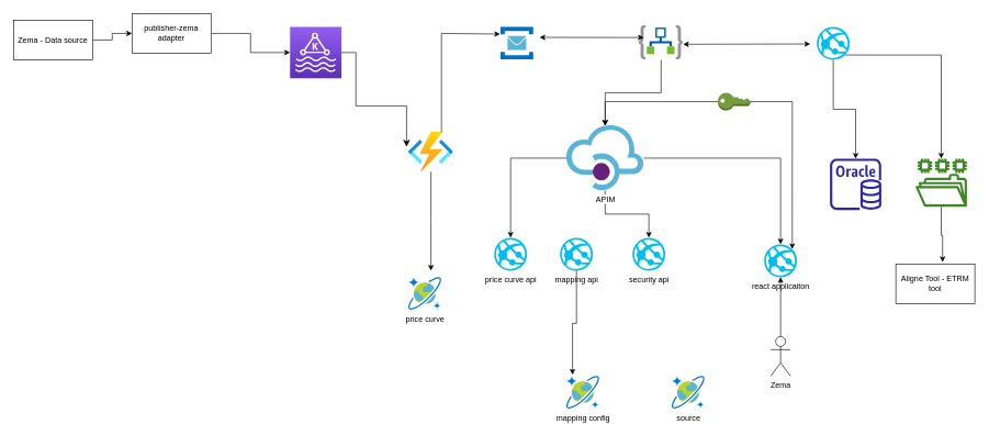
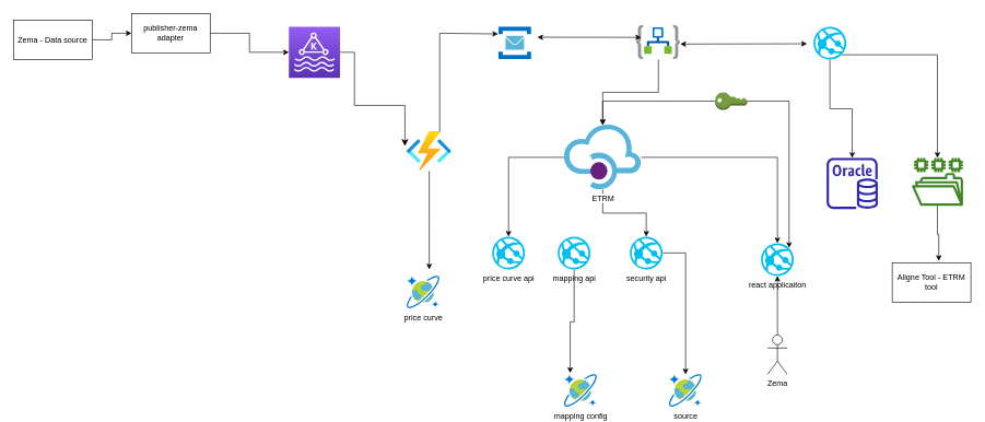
- <mxCell id="29" value="APIM&lt;br&gt;" style="image;sketch=0;aspect=fixed;html=1;points=[];align=center;fontSize=12;image=img/lib/mscae/API_Management.svg;" vertex="1" parent="1"><mxGeometry x="860" y="190" width="117.15" height="98.4" as="geometry" /></mxCell>
+ <mxCell id="29" value="ETRM&lt;br&gt;" style="image;sketch=0;aspect=fixed;html=1;points=[];align=center;fontSize=12;image=img/lib/mscae/API_Management.svg;" vertex="1" parent="1"><mxGeometry x="860" y="190" width="117.15" height="98.4" as="geometry" /></mxCell>
+ <mxCell id="30" style="edgeStyle=orthogonalEdgeStyle;rounded=0;orthogonalLoop=1;jettySize=auto;html=1;" edge="1" parent="1" source="31" target="10"><mxGeometry relative="1" as="geometry" /></mxCell>
